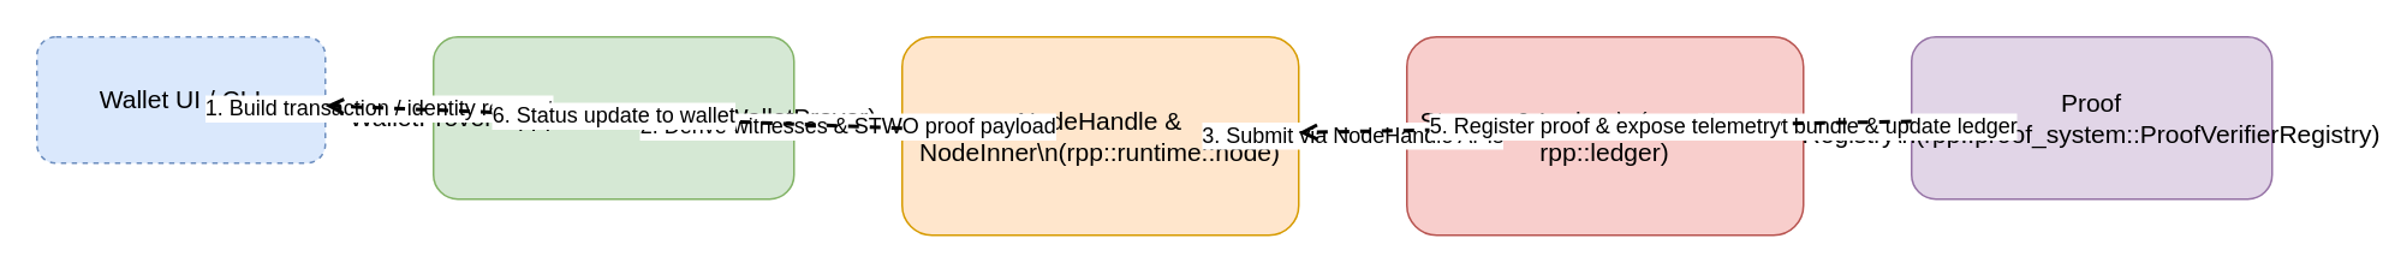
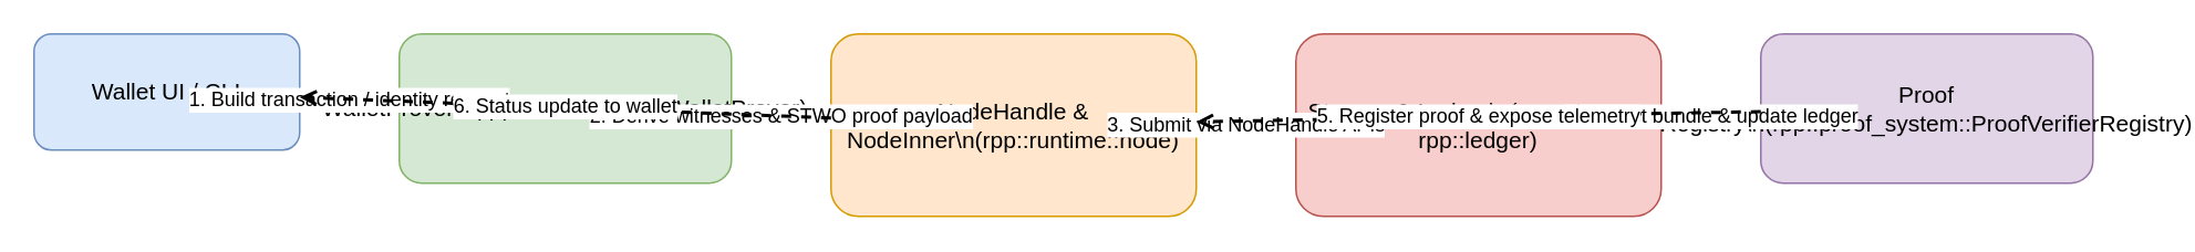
- <mxCell id="2" value="Wallet UI / CLI" style="rounded=1;whiteSpace=wrap;html=1;fillColor=#dae8fc;strokeColor=#6c8ebf;fontSize=14;dashed=1;" vertex="1" parent="1"><mxGeometry x="20" y="20" width="160" height="70" as="geometry" /></mxCell>
+ <mxCell id="2" value="Wallet UI / CLI" style="rounded=1;whiteSpace=wrap;html=1;fillColor=#dae8fc;strokeColor=#6c8ebf;fontSize=14;" vertex="1" parent="1"><mxGeometry x="20" y="20" width="160" height="70" as="geometry" /></mxCell>
